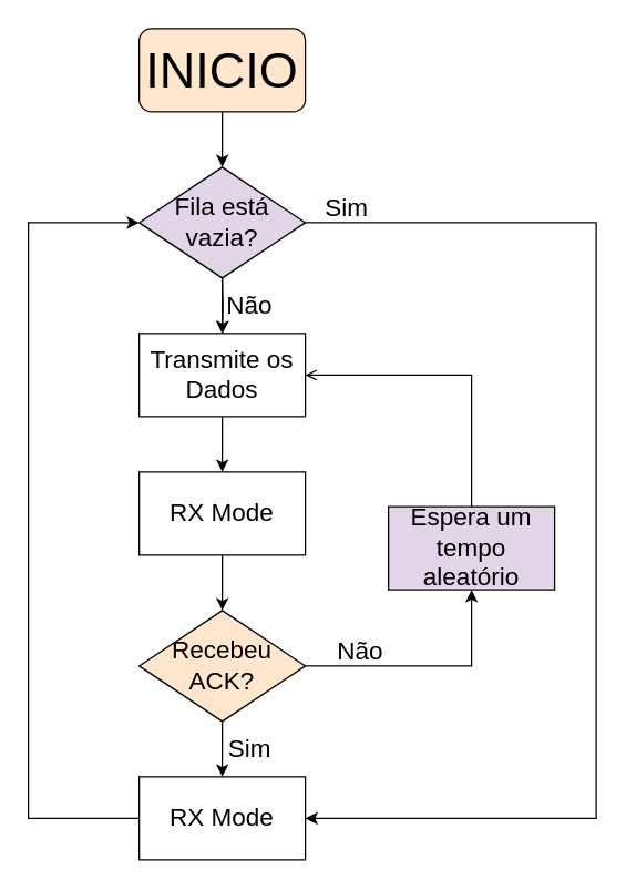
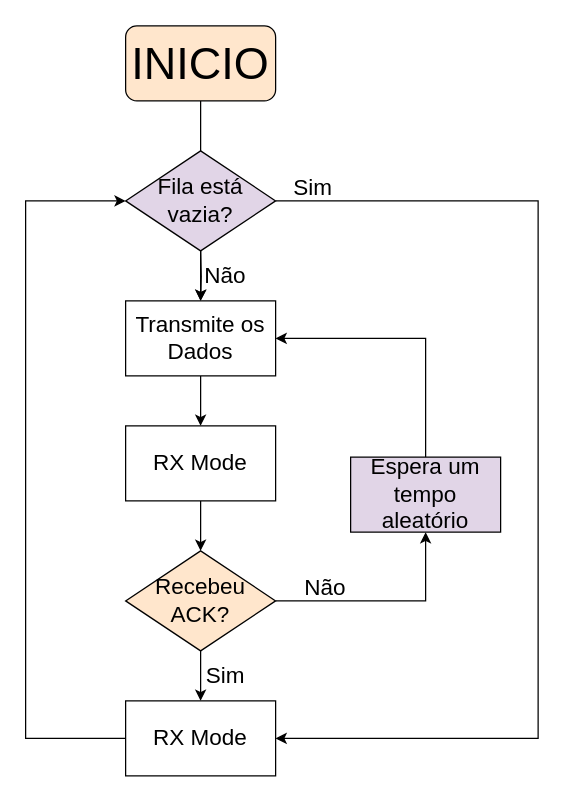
- <mxCell id="2" value="" style="edgeStyle=orthogonalEdgeStyle;rounded=0;orthogonalLoop=1;jettySize=auto;html=1;" edge="1" parent="1" source="3" target="6"><mxGeometry relative="1" as="geometry" /></mxCell>
+ <mxCell id="2" value="" style="edgeStyle=orthogonalEdgeStyle;rounded=0;orthogonalLoop=1;jettySize=auto;html=1;endArrow=none;" edge="1" parent="1" source="3" target="6"><mxGeometry relative="1" as="geometry" /></mxCell>
- <mxCell id="15" style="edgeStyle=orthogonalEdgeStyle;rounded=0;orthogonalLoop=1;jettySize=auto;html=1;entryX=1;entryY=0.5;entryDx=0;entryDy=0;endArrow=open;" edge="1" parent="1" source="16" target="8"><mxGeometry relative="1" as="geometry"><mxPoint x="340" y="260" as="targetPoint" /><Array as="points"><mxPoint x="340" y="270" /></Array></mxGeometry></mxCell>
+ <mxCell id="15" style="edgeStyle=orthogonalEdgeStyle;rounded=0;orthogonalLoop=1;jettySize=auto;html=1;entryX=1;entryY=0.5;entryDx=0;entryDy=0;" edge="1" parent="1" source="16" target="8"><mxGeometry relative="1" as="geometry"><mxPoint x="340" y="260" as="targetPoint" /><Array as="points"><mxPoint x="340" y="270" /></Array></mxGeometry></mxCell>
